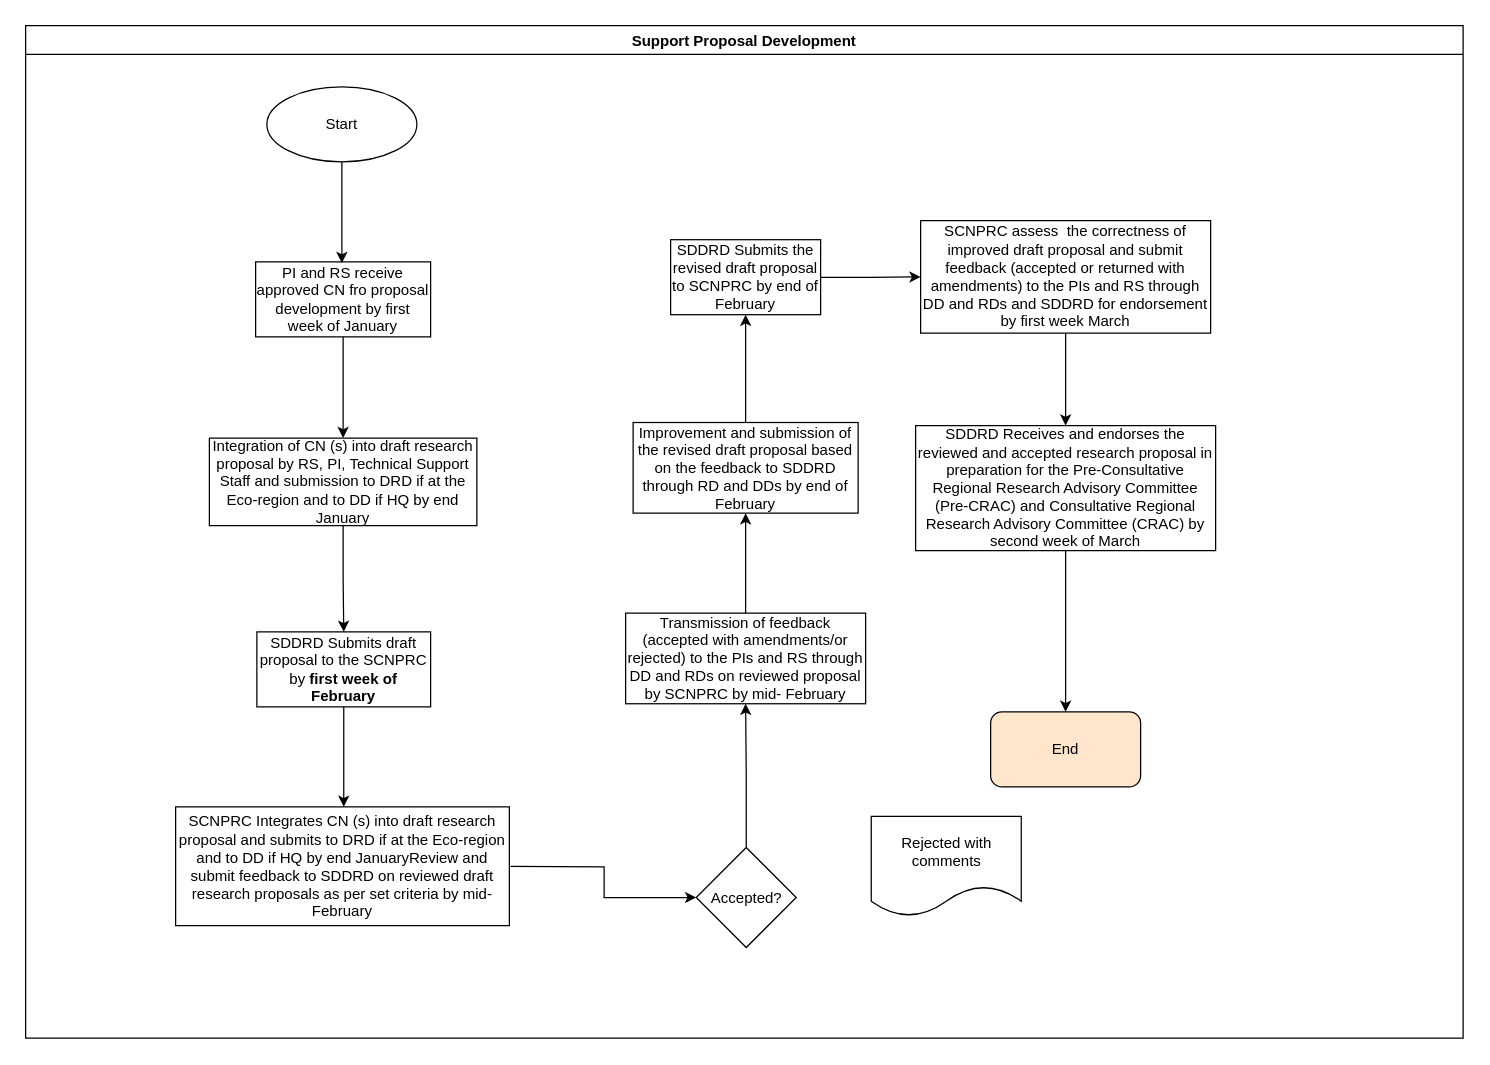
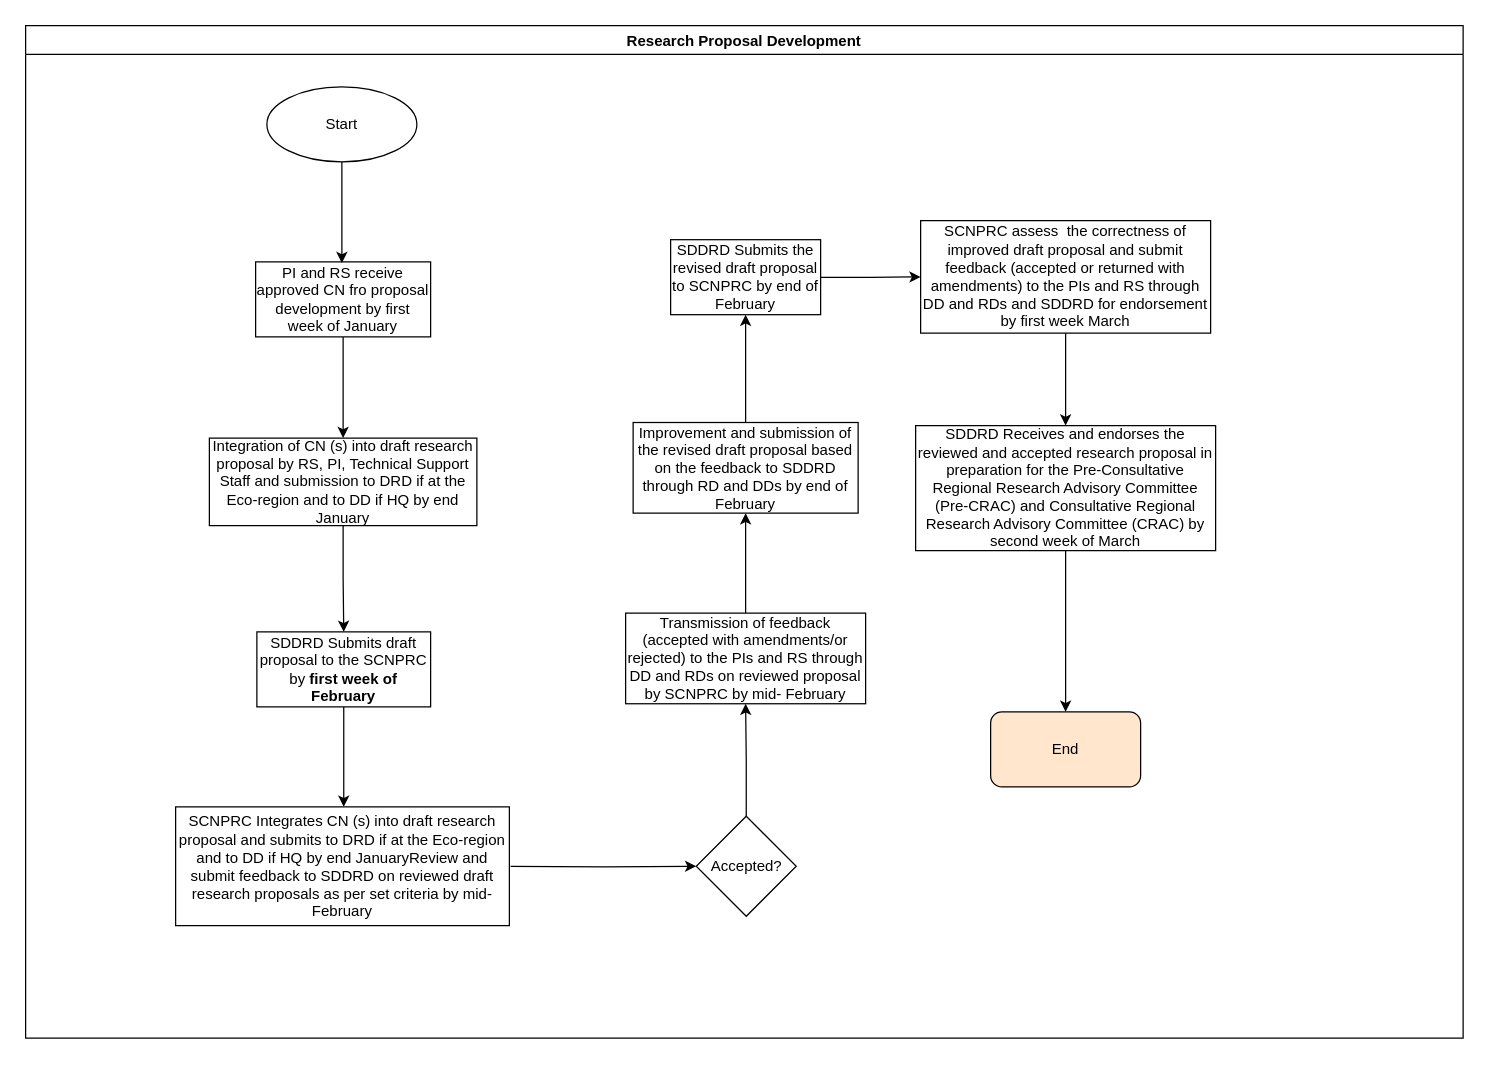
- <mxCell id="2" value="Support Proposal Development" style="swimlane;" parent="1" vertex="1"><mxGeometry x="20" y="20" width="1150" height="810" as="geometry" /></mxCell>
+ <mxCell id="2" value="Research Proposal Development" style="swimlane;" parent="1" vertex="1"><mxGeometry x="20" y="20" width="1150" height="810" as="geometry" /></mxCell>
- <mxCell id="16" value="Rejected with comments" style="shape=document;whiteSpace=wrap;html=1;boundedLbl=1;rounded=0;" parent="1" vertex="1"><mxGeometry x="696.5" y="652.5" width="120" height="80" as="geometry" /></mxCell>
- <mxCell id="15" value="Accepted?" style="rhombus;whiteSpace=wrap;html=1;rounded=0;" parent="1" vertex="1"><mxGeometry x="556.5" y="677.5" width="80" height="80" as="geometry" /></mxCell>
+ <mxCell id="15" value="Accepted?" style="rhombus;whiteSpace=wrap;html=1;rounded=0;" parent="1" vertex="1"><mxGeometry x="556.5" y="652.5" width="80" height="80" as="geometry" /></mxCell>
